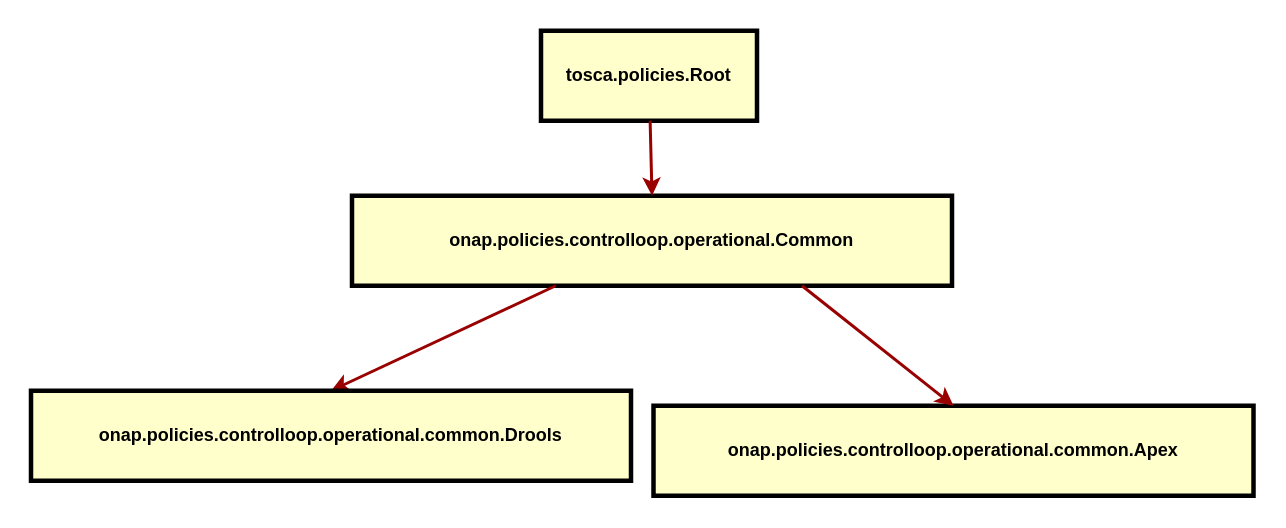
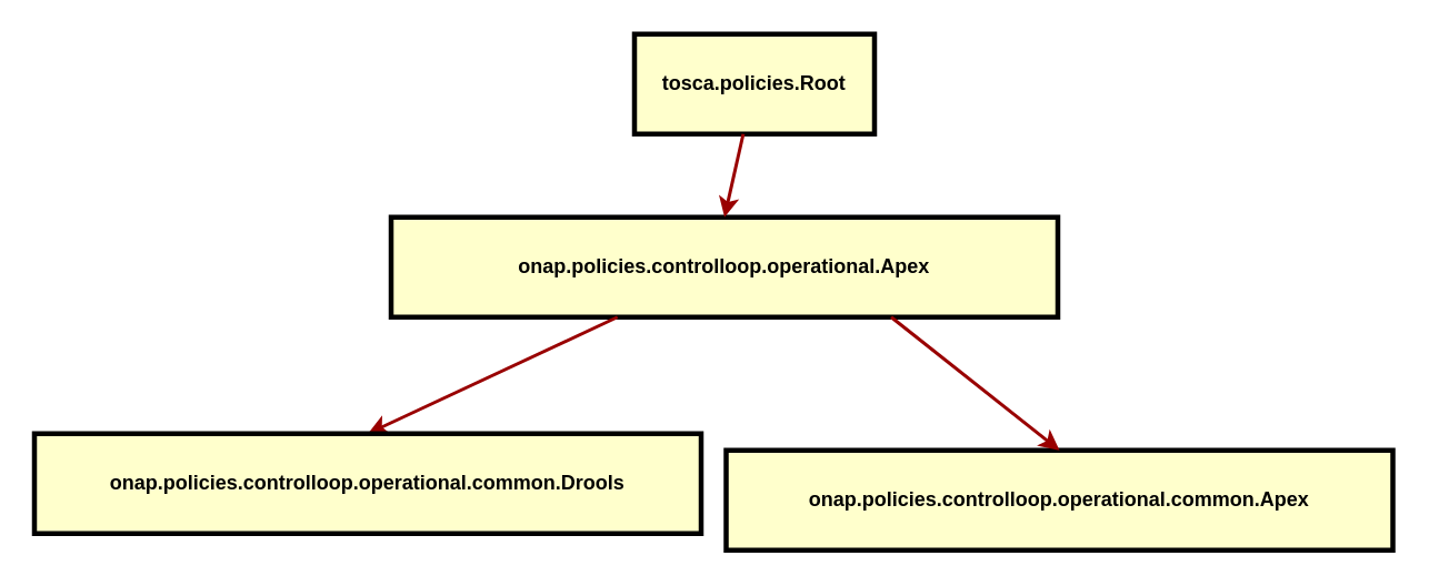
- <mxCell id="2" value="tosca.policies.Root" style="whiteSpace=wrap;align=center;verticalAlign=middle;fontStyle=1;strokeWidth=3;fillColor=#FFFFCC" parent="1" vertex="1"><mxGeometry x="360" width="144" height="60" as="geometry" y="20" /></mxCell>
+ <mxCell id="2" value="tosca.policies.Root" style="whiteSpace=wrap;align=center;verticalAlign=middle;fontStyle=1;strokeWidth=3;fillColor=#FFFFCC" parent="1" vertex="1"><mxGeometry x="380" y="20" width="144" height="60" as="geometry" /></mxCell>
- <mxCell id="3" value="onap.policies.controlloop.operational.Common" style="whiteSpace=wrap;align=center;verticalAlign=middle;fontStyle=1;strokeWidth=3;fillColor=#FFFFCC" parent="1" vertex="1"><mxGeometry x="234" y="130" width="400" height="60" as="geometry" /></mxCell>
+ <mxCell id="3" value="onap.policies.controlloop.operational.Apex" style="whiteSpace=wrap;align=center;verticalAlign=middle;fontStyle=1;strokeWidth=3;fillColor=#FFFFCC" parent="1" vertex="1"><mxGeometry x="234" y="130" width="400" height="60" as="geometry" /></mxCell>
